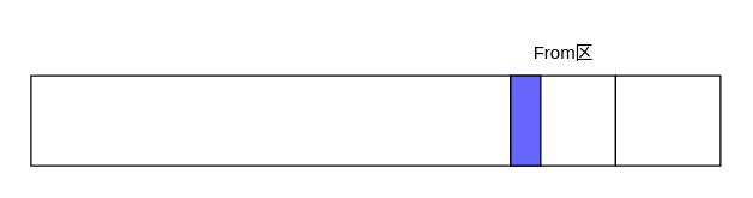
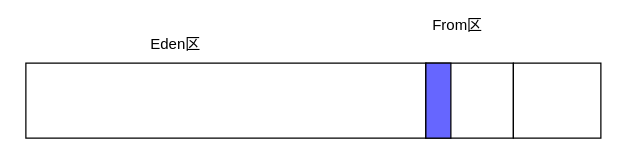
+ <mxCell id="3" value="Eden区" style="text;html=1;strokeColor=none;fillColor=none;align=center;verticalAlign=middle;whiteSpace=wrap;rounded=0;fontColor=#000000;" parent="1" vertex="1"><mxGeometry x="110" y="20" width="60" height="30" as="geometry" /></mxCell>
- <mxCell id="5" value="From区" style="text;html=1;strokeColor=none;fillColor=none;align=center;verticalAlign=middle;whiteSpace=wrap;rounded=0;fontColor=#000000;" parent="1" vertex="1"><mxGeometry x="352.5" y="20" width="45" height="30" as="geometry" /></mxCell>
+ <mxCell id="5" value="From区" style="text;html=1;strokeColor=none;fillColor=none;align=center;verticalAlign=middle;whiteSpace=wrap;rounded=0;fontColor=#000000;" parent="1" vertex="1"><mxGeometry x="342.5" y="5" width="45" height="30" as="geometry" /></mxCell>
